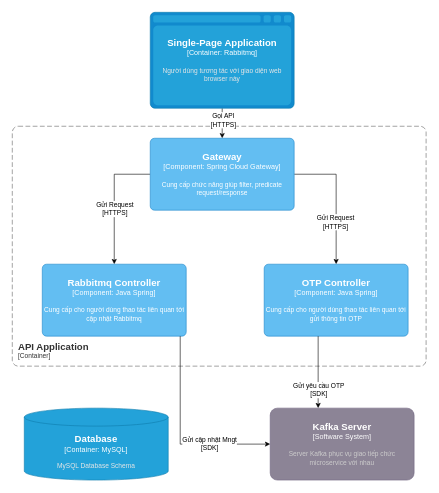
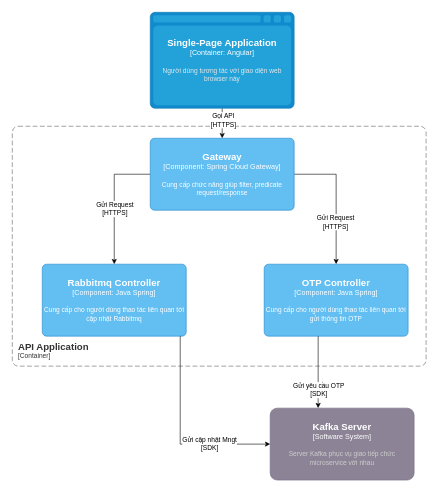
- <mxCell id="17" value="&lt;font style=&quot;font-size: 16px&quot;&gt;&lt;b&gt;Single-Page Application&lt;/b&gt;&lt;/font&gt;&lt;div&gt;[Container:&amp;nbsp;Rabbitmq]&lt;/div&gt;&lt;br&gt;&lt;div&gt;&lt;font style=&quot;font-size: 11px&quot;&gt;&lt;font color=&quot;#E6E6E6&quot;&gt;Người dùng tương tác với giao diện web browser này&lt;/font&gt;&lt;/div&gt;" style="shape=mxgraph.c4.webBrowserContainer2;whiteSpace=wrap;html=1;boundedLbl=1;rounded=0;labelBackgroundColor=none;strokeColor=#118ACD;fillColor=#23A2D9;strokeColor=#118ACD;strokeColor2=#0E7DAD;fontSize=12;fontColor=#ffffff;align=center;metaEdit=1;points=[[0.5,0,0],[1,0.25,0],[1,0.5,0],[1,0.75,0],[0.5,1,0],[0,0.75,0],[0,0.5,0],[0,0.25,0]];resizable=0;" parent="1" vertex="1"><mxGeometry x="250" y="20" width="240" height="160" as="geometry" /></mxCell>
+ <mxCell id="17" value="&lt;font style=&quot;font-size: 16px&quot;&gt;&lt;b&gt;Single-Page Application&lt;/b&gt;&lt;/font&gt;&lt;div&gt;[Container:&amp;nbsp;Angular]&lt;/div&gt;&lt;br&gt;&lt;div&gt;&lt;font style=&quot;font-size: 11px&quot;&gt;&lt;font color=&quot;#E6E6E6&quot;&gt;Người dùng tương tác với giao diện web browser này&lt;/font&gt;&lt;/div&gt;" style="shape=mxgraph.c4.webBrowserContainer2;whiteSpace=wrap;html=1;boundedLbl=1;rounded=0;labelBackgroundColor=none;strokeColor=#118ACD;fillColor=#23A2D9;strokeColor=#118ACD;strokeColor2=#0E7DAD;fontSize=12;fontColor=#ffffff;align=center;metaEdit=1;points=[[0.5,0,0],[1,0.25,0],[1,0.5,0],[1,0.75,0],[0.5,1,0],[0,0.75,0],[0,0.5,0],[0,0.25,0]];resizable=0;" parent="1" vertex="1"><mxGeometry x="250" y="20" width="240" height="160" as="geometry" /></mxCell>
- <mxCell id="9" value="&lt;font style=&quot;font-size: 16px&quot;&gt;&lt;b&gt;Database&lt;/b&gt;&lt;/font&gt;&lt;div&gt;[Container:&amp;nbsp;MySQL]&lt;/div&gt;&lt;br&gt;&lt;div&gt;&lt;font style=&quot;font-size: 11px&quot;&gt;&lt;font color=&quot;#E6E6E6&quot;&gt;MySQL Database Schema&lt;/font&gt;&lt;/div&gt;" style="shape=cylinder3;size=15;whiteSpace=wrap;html=1;boundedLbl=1;rounded=0;labelBackgroundColor=none;fillColor=#23A2D9;fontSize=12;fontColor=#ffffff;align=center;strokeColor=#0E7DAD;metaEdit=1;points=[[0.5,0,0],[1,0.25,0],[1,0.5,0],[1,0.75,0],[0.5,1,0],[0,0.75,0],[0,0.5,0],[0,0.25,0]];resizable=0;" parent="1" vertex="1"><mxGeometry x="40" y="680" width="240" height="120" as="geometry" /></mxCell>
